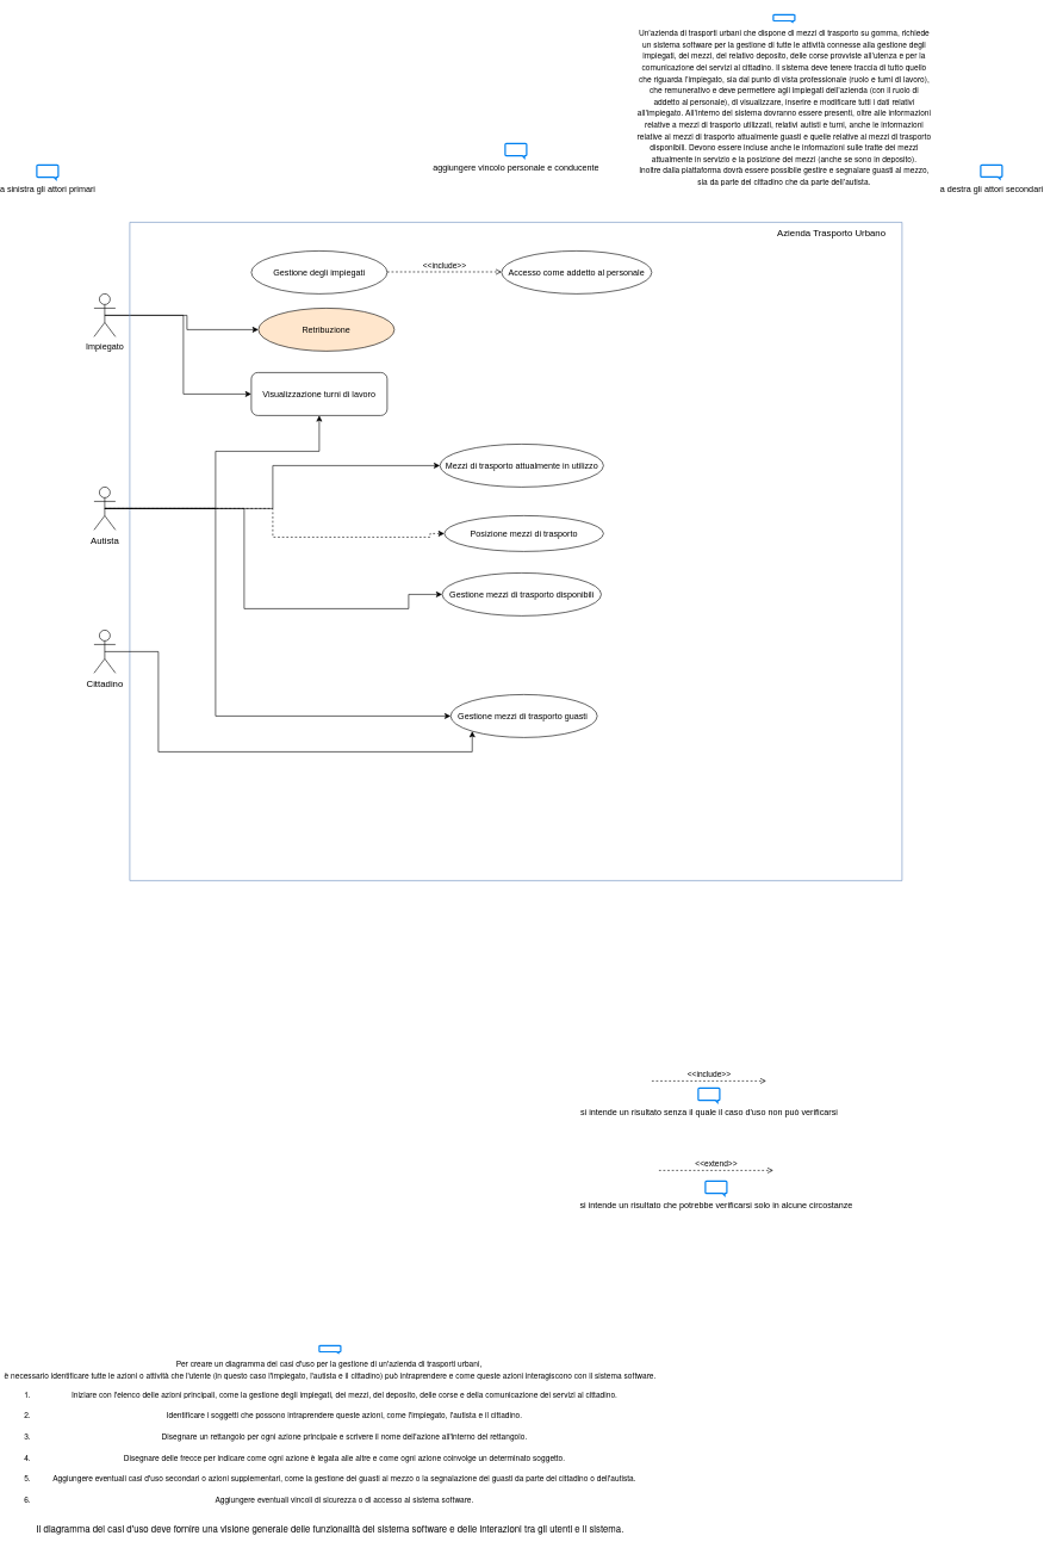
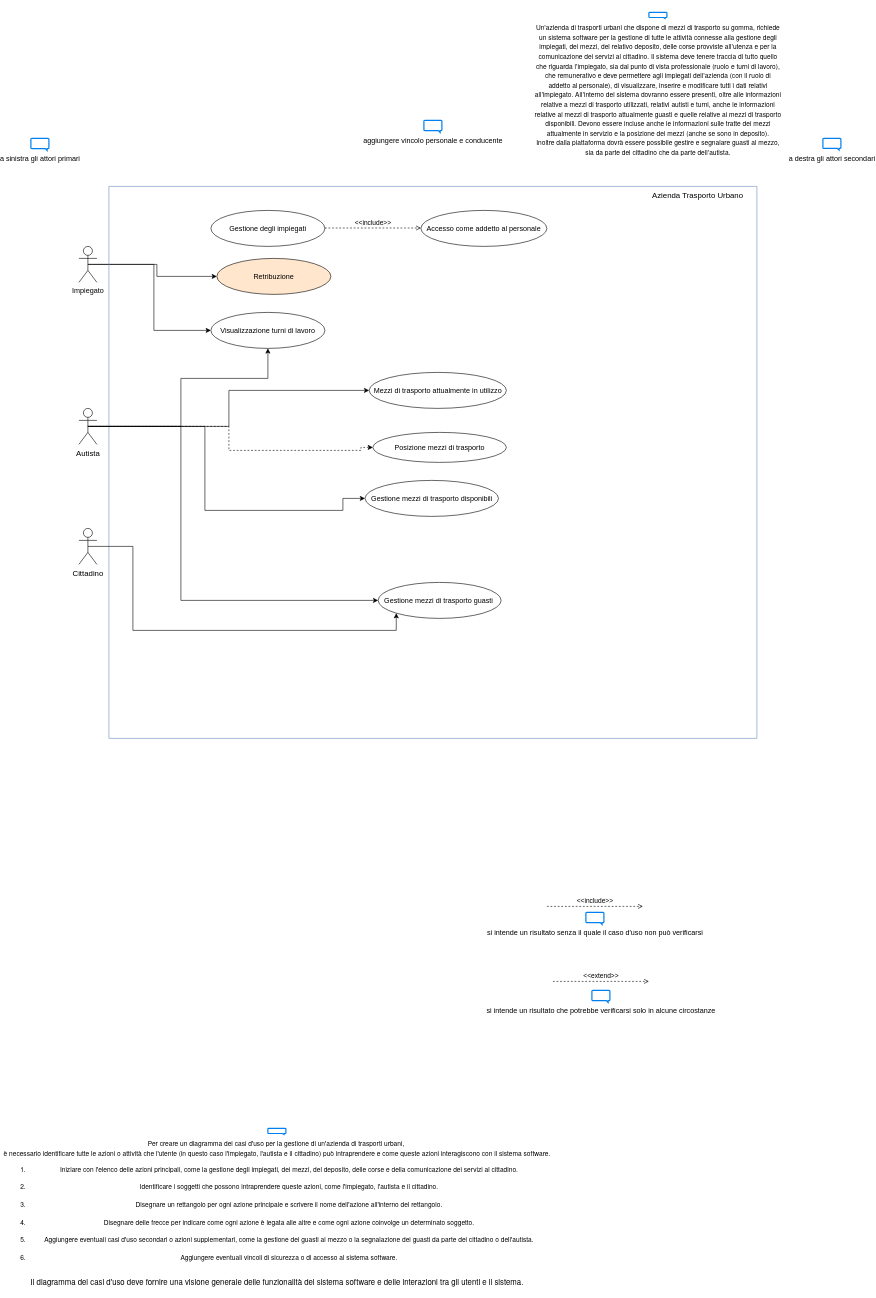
- <mxCell id="13" value="Visualizzazione turni di lavoro" style="whiteSpace=wrap;html=1;rounded=1;" vertex="1" parent="5"><mxGeometry x="170" y="210" width="190" height="60" as="geometry" /></mxCell>
+ <mxCell id="13" value="Visualizzazione turni di lavoro" style="ellipse;whiteSpace=wrap;html=1;" vertex="1" parent="5"><mxGeometry x="170" y="210" width="190" height="60" as="geometry" /></mxCell>
- <mxCell id="10" value="Gestione mezzi di trasporto disponibili" style="ellipse;whiteSpace=wrap;html=1;" vertex="1" parent="5"><mxGeometry x="436.88" y="490" width="222.5" height="60" as="geometry" /></mxCell>
+ <mxCell id="10" value="Gestione mezzi di trasporto disponibili" style="ellipse;whiteSpace=wrap;html=1;" vertex="1" parent="5"><mxGeometry x="426.88" y="490" width="222.5" height="60" as="geometry" /></mxCell>
